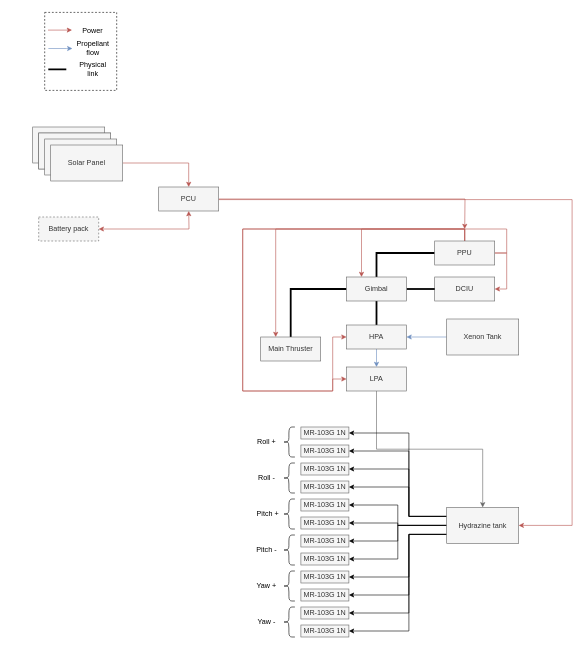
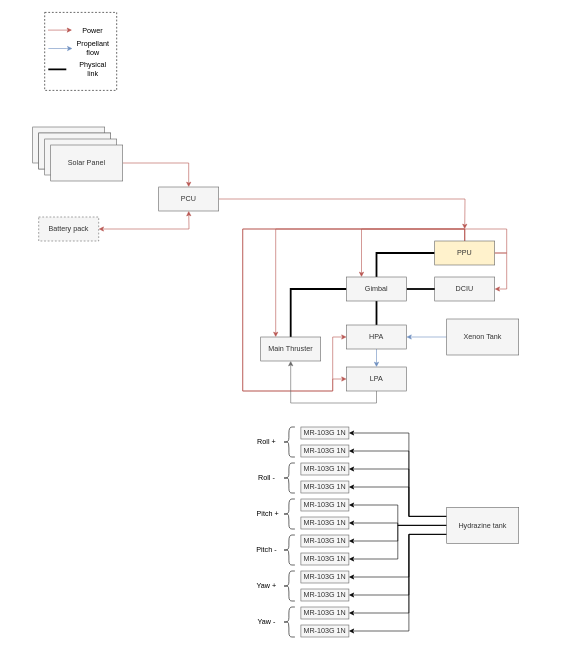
- <mxCell id="69" style="edgeStyle=orthogonalEdgeStyle;rounded=0;orthogonalLoop=1;jettySize=auto;html=1;exitX=1;exitY=0.5;exitDx=0;exitDy=0;entryX=1;entryY=0.5;entryDx=0;entryDy=0;startArrow=none;startFill=0;endArrow=classic;endFill=1;strokeWidth=1;fillColor=#f8cecc;strokeColor=#b85450;" edge="1" parent="1" source="70" target="57"><mxGeometry relative="1" as="geometry"><Array as="points"><mxPoint x="953" y="332" /><mxPoint x="953" y="875" /></Array></mxGeometry></mxCell>
- <mxCell id="10" value="PPU" style="rounded=0;whiteSpace=wrap;html=1;fillColor=#f5f5f5;strokeColor=#666666;fontColor=#333333;" vertex="1" parent="1"><mxGeometry x="724" y="401" width="100" height="40" as="geometry" /></mxCell>
+ <mxCell id="10" value="PPU" style="rounded=0;whiteSpace=wrap;html=1;fillColor=#fff2cc;strokeColor=#666666;fontColor=#333333;" vertex="1" parent="1"><mxGeometry x="724" y="401" width="100" height="40" as="geometry" /></mxCell>
- <mxCell id="12" style="edgeStyle=orthogonalEdgeStyle;rounded=0;orthogonalLoop=1;jettySize=auto;html=1;exitX=0.5;exitY=1;exitDx=0;exitDy=0;startArrow=none;startFill=0;endArrow=classic;endFill=1;strokeWidth=1;fillColor=#f5f5f5;strokeColor=#666666;" edge="1" parent="1" source="13" target="57"><mxGeometry relative="1" as="geometry" /></mxCell>
+ <mxCell id="12" style="edgeStyle=orthogonalEdgeStyle;rounded=0;orthogonalLoop=1;jettySize=auto;html=1;exitX=0.5;exitY=1;exitDx=0;exitDy=0;entryX=0.5;entryY=1;entryDx=0;entryDy=0;startArrow=none;startFill=0;endArrow=classic;endFill=1;strokeWidth=1;fillColor=#f5f5f5;strokeColor=#666666;" edge="1" parent="1" source="13" target="3"><mxGeometry relative="1" as="geometry" /></mxCell>
